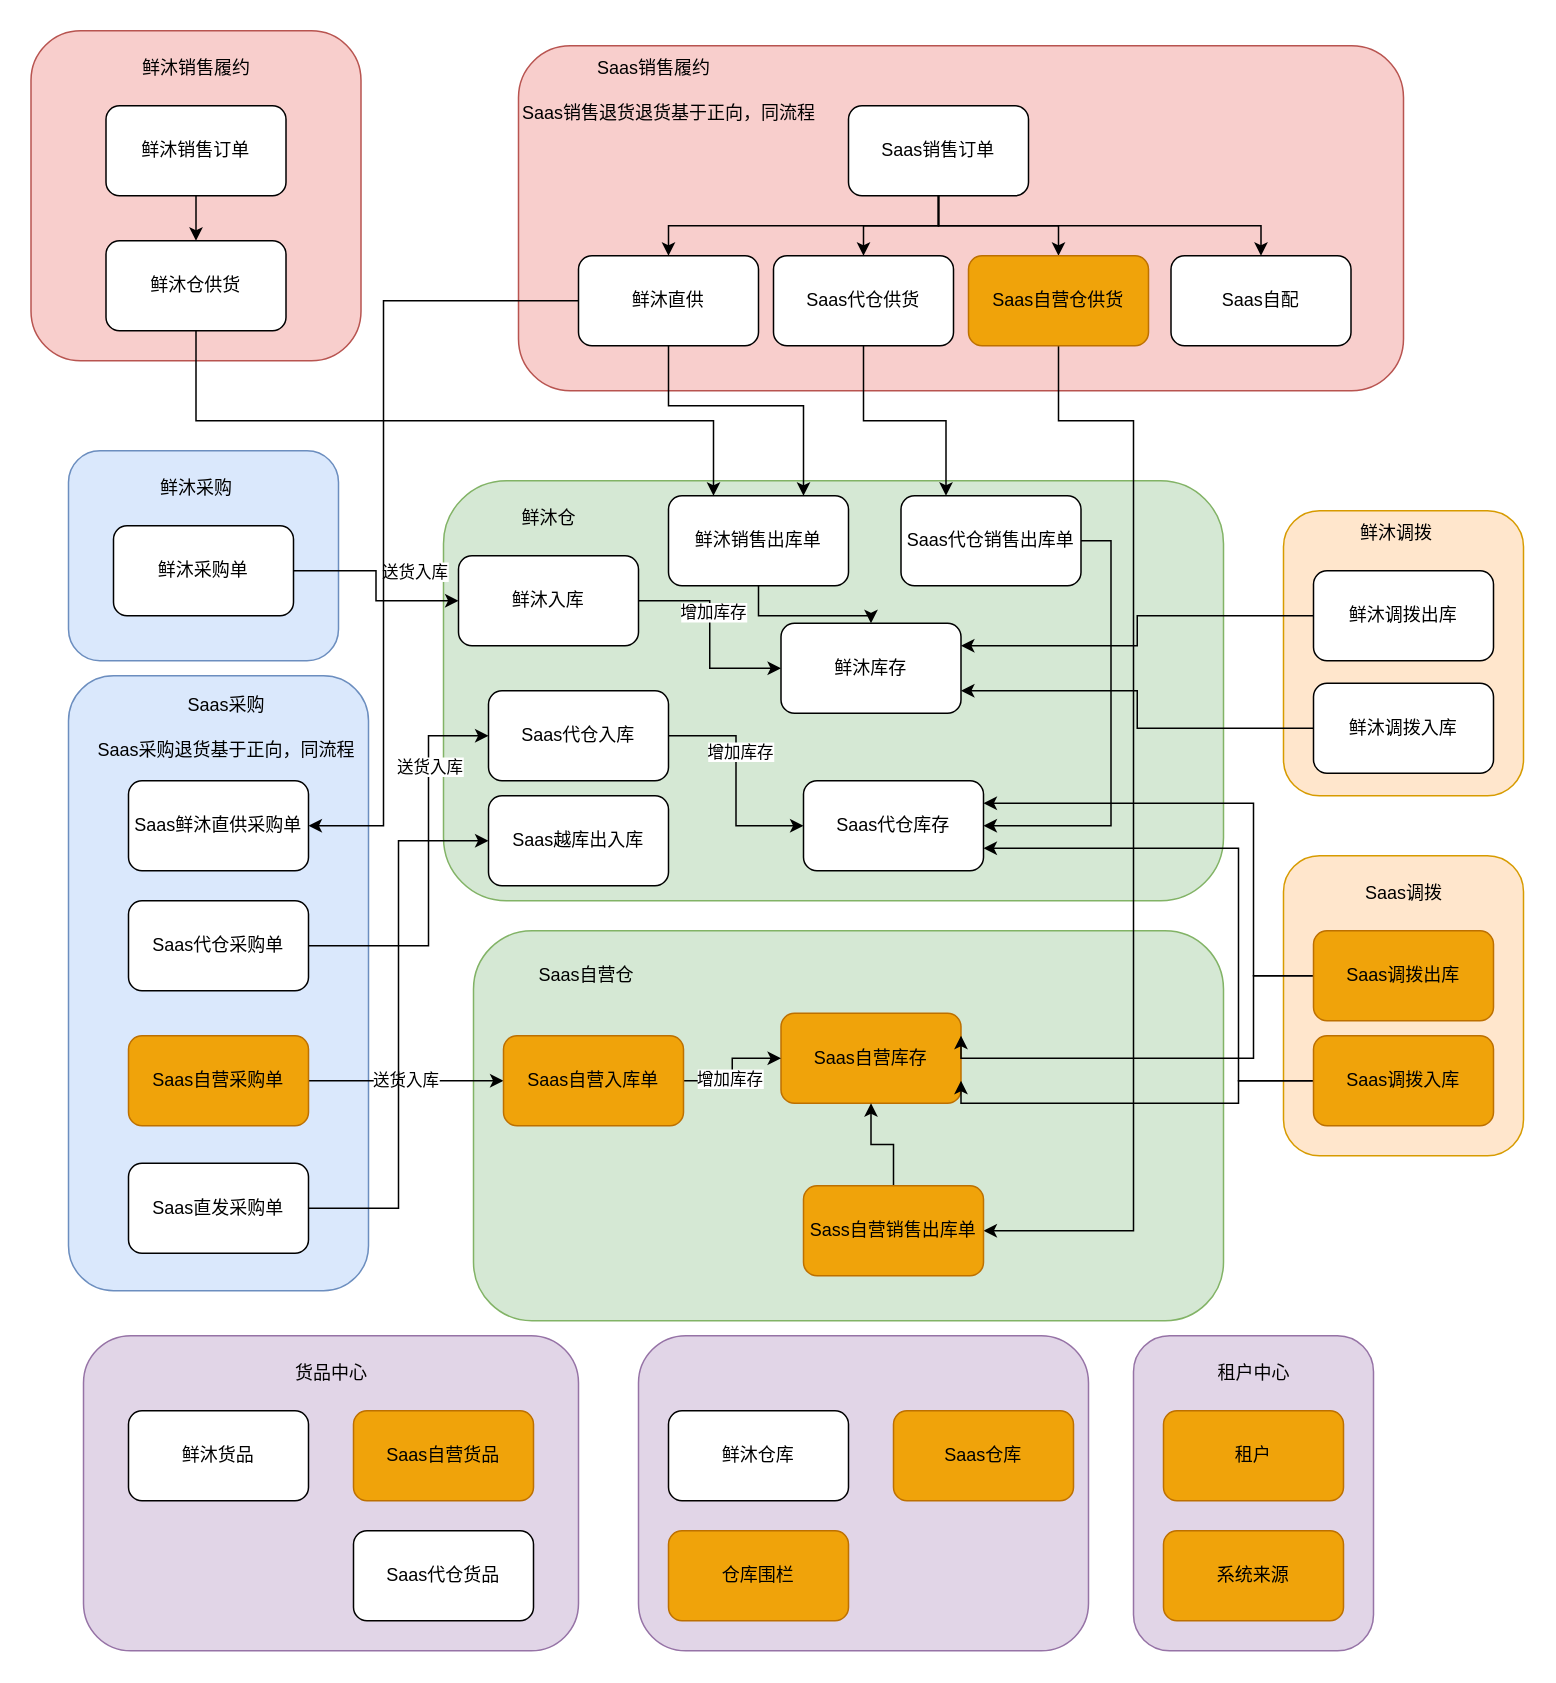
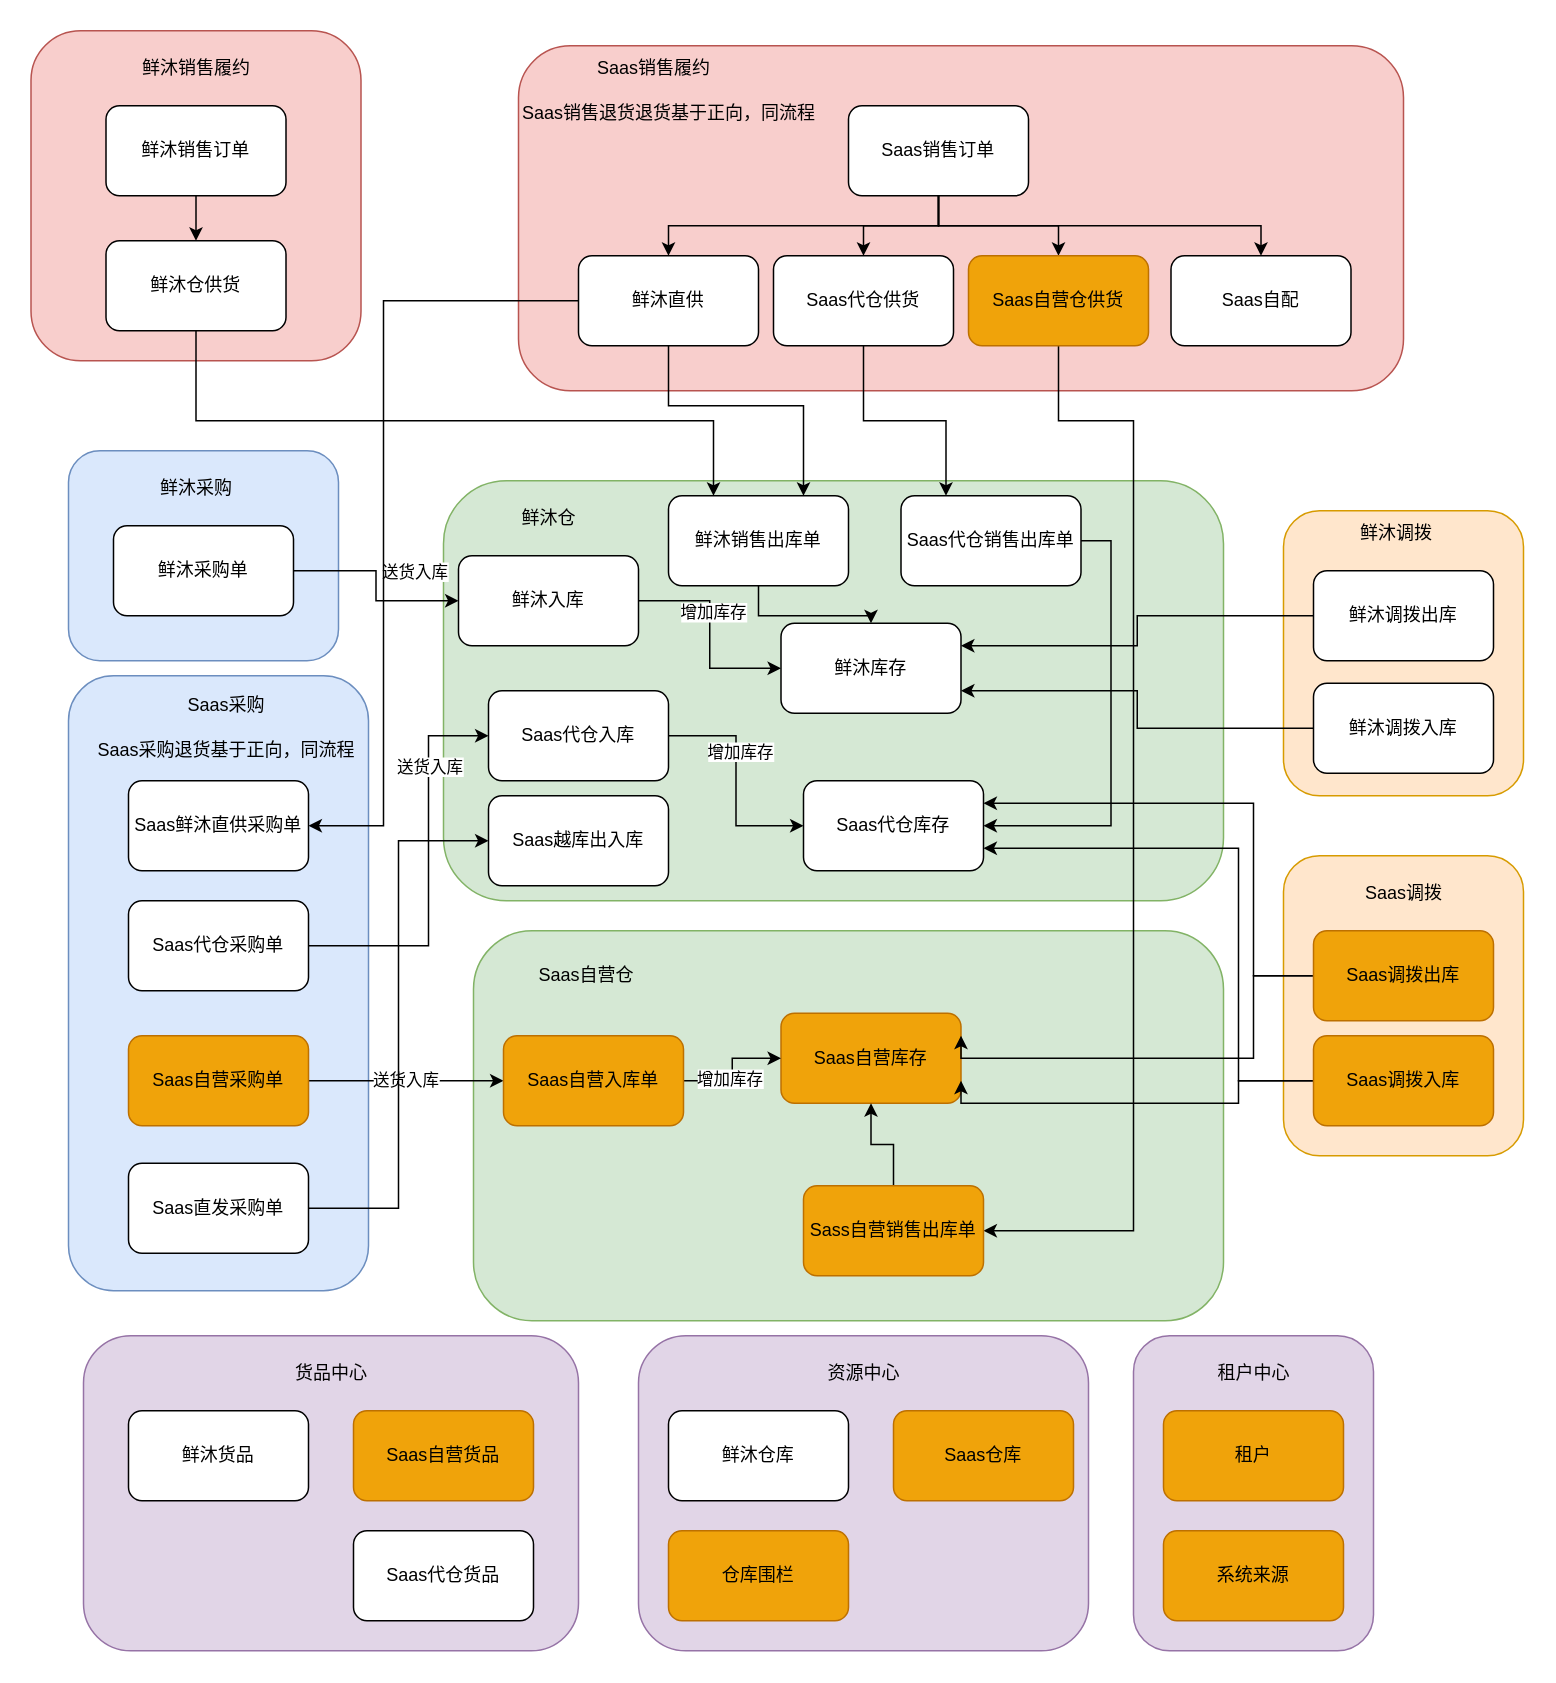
+ <mxCell id="41" value="资源中心" style="text;html=1;align=center;verticalAlign=middle;resizable=0;points=[];autosize=1;strokeColor=none;fillColor=none;" vertex="1" parent="1"><mxGeometry x="540" y="900" width="70" height="30" as="geometry" /></mxCell>
